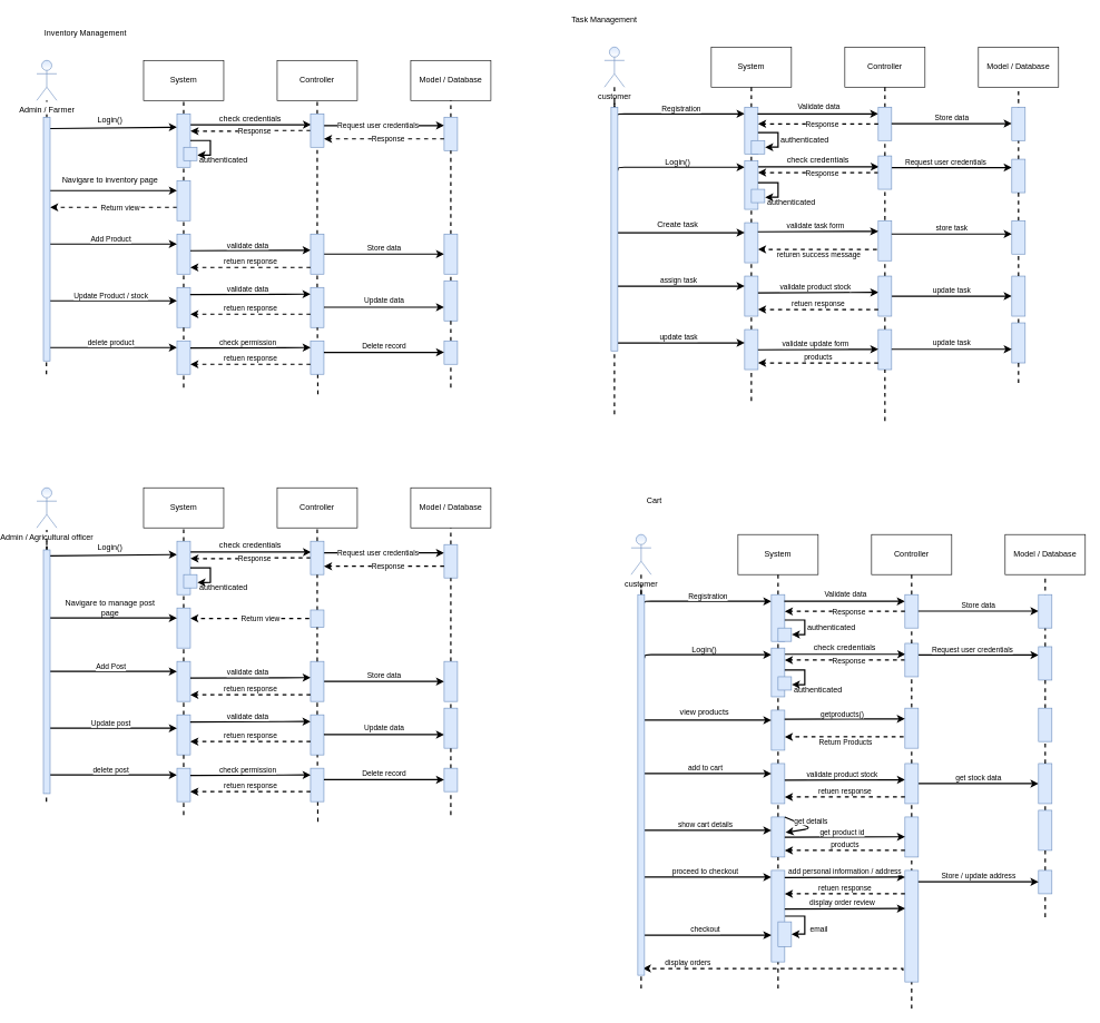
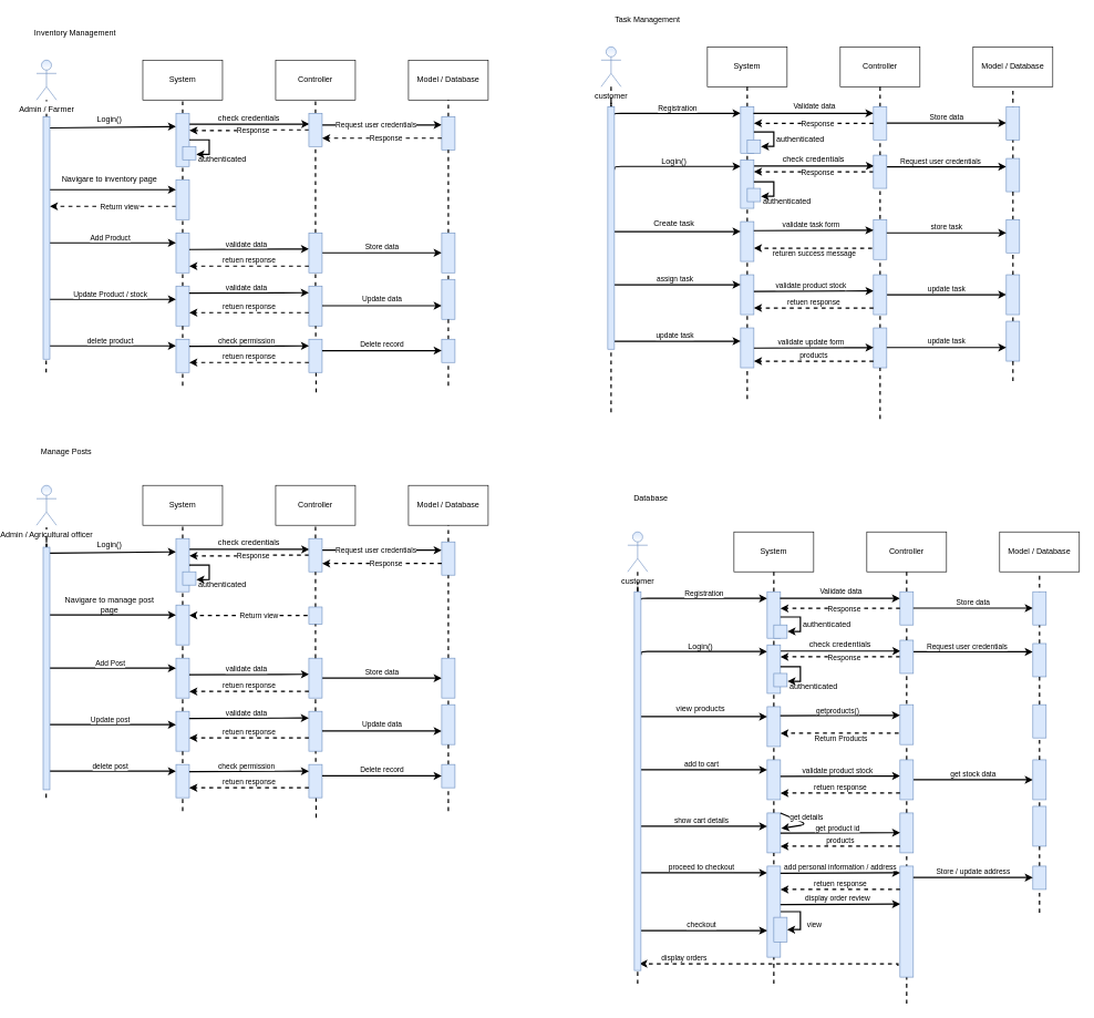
- <mxCell id="307" value="Task Management" style="text;html=1;strokeColor=none;fillColor=none;align=center;verticalAlign=middle;whiteSpace=wrap;rounded=0;" vertex="1" parent="1"><mxGeometry x="800" y="20" width="140" height="20" as="geometry" /></mxCell>
+ <mxCell id="307" value="Task Management" style="text;html=1;strokeColor=none;fillColor=none;align=center;verticalAlign=middle;whiteSpace=wrap;rounded=0;" vertex="1" parent="1"><mxGeometry x="870" y="20" width="140" height="20" as="geometry" /></mxCell>
- <mxCell id="28" value="Inventory Management&amp;nbsp;" style="text;html=1;strokeColor=none;fillColor=none;align=center;verticalAlign=middle;whiteSpace=wrap;rounded=0;" vertex="1" parent="1"><mxGeometry x="20" y="40" width="150" height="20" as="geometry" /></mxCell>
+ <mxCell id="28" value="Inventory Management&amp;nbsp;" style="text;html=1;strokeColor=none;fillColor=none;align=center;verticalAlign=middle;whiteSpace=wrap;rounded=0;" vertex="1" parent="1"><mxGeometry x="5" y="40" width="150" height="20" as="geometry" /></mxCell>
+ <mxCell id="149" value="Manage Posts" style="text;html=1;strokeColor=none;fillColor=none;align=center;verticalAlign=middle;whiteSpace=wrap;rounded=0;" vertex="1" parent="1"><mxGeometry x="20" y="670" width="90" height="20" as="geometry" /></mxCell>
- <mxCell id="220" value="Cart" style="text;html=1;strokeColor=none;fillColor=none;align=center;verticalAlign=middle;whiteSpace=wrap;rounded=0;" vertex="1" parent="1"><mxGeometry x="900" y="740" width="90" height="20" as="geometry" /></mxCell>
+ <mxCell id="220" value="Database" style="text;html=1;strokeColor=none;fillColor=none;align=center;verticalAlign=middle;whiteSpace=wrap;rounded=0;" vertex="1" parent="1"><mxGeometry x="900" y="740" width="90" height="20" as="geometry" /></mxCell>
- <mxCell id="249" value="email" style="edgeLabel;html=1;align=center;verticalAlign=middle;resizable=0;points=[];" vertex="1" connectable="0" parent="1"><mxGeometry x="1190.004" y="1390.001" as="geometry" /></mxCell>
+ <mxCell id="249" value="view" style="edgeLabel;html=1;align=center;verticalAlign=middle;resizable=0;points=[];" vertex="1" connectable="0" parent="1"><mxGeometry x="1190.004" y="1390.001" as="geometry" /></mxCell>
